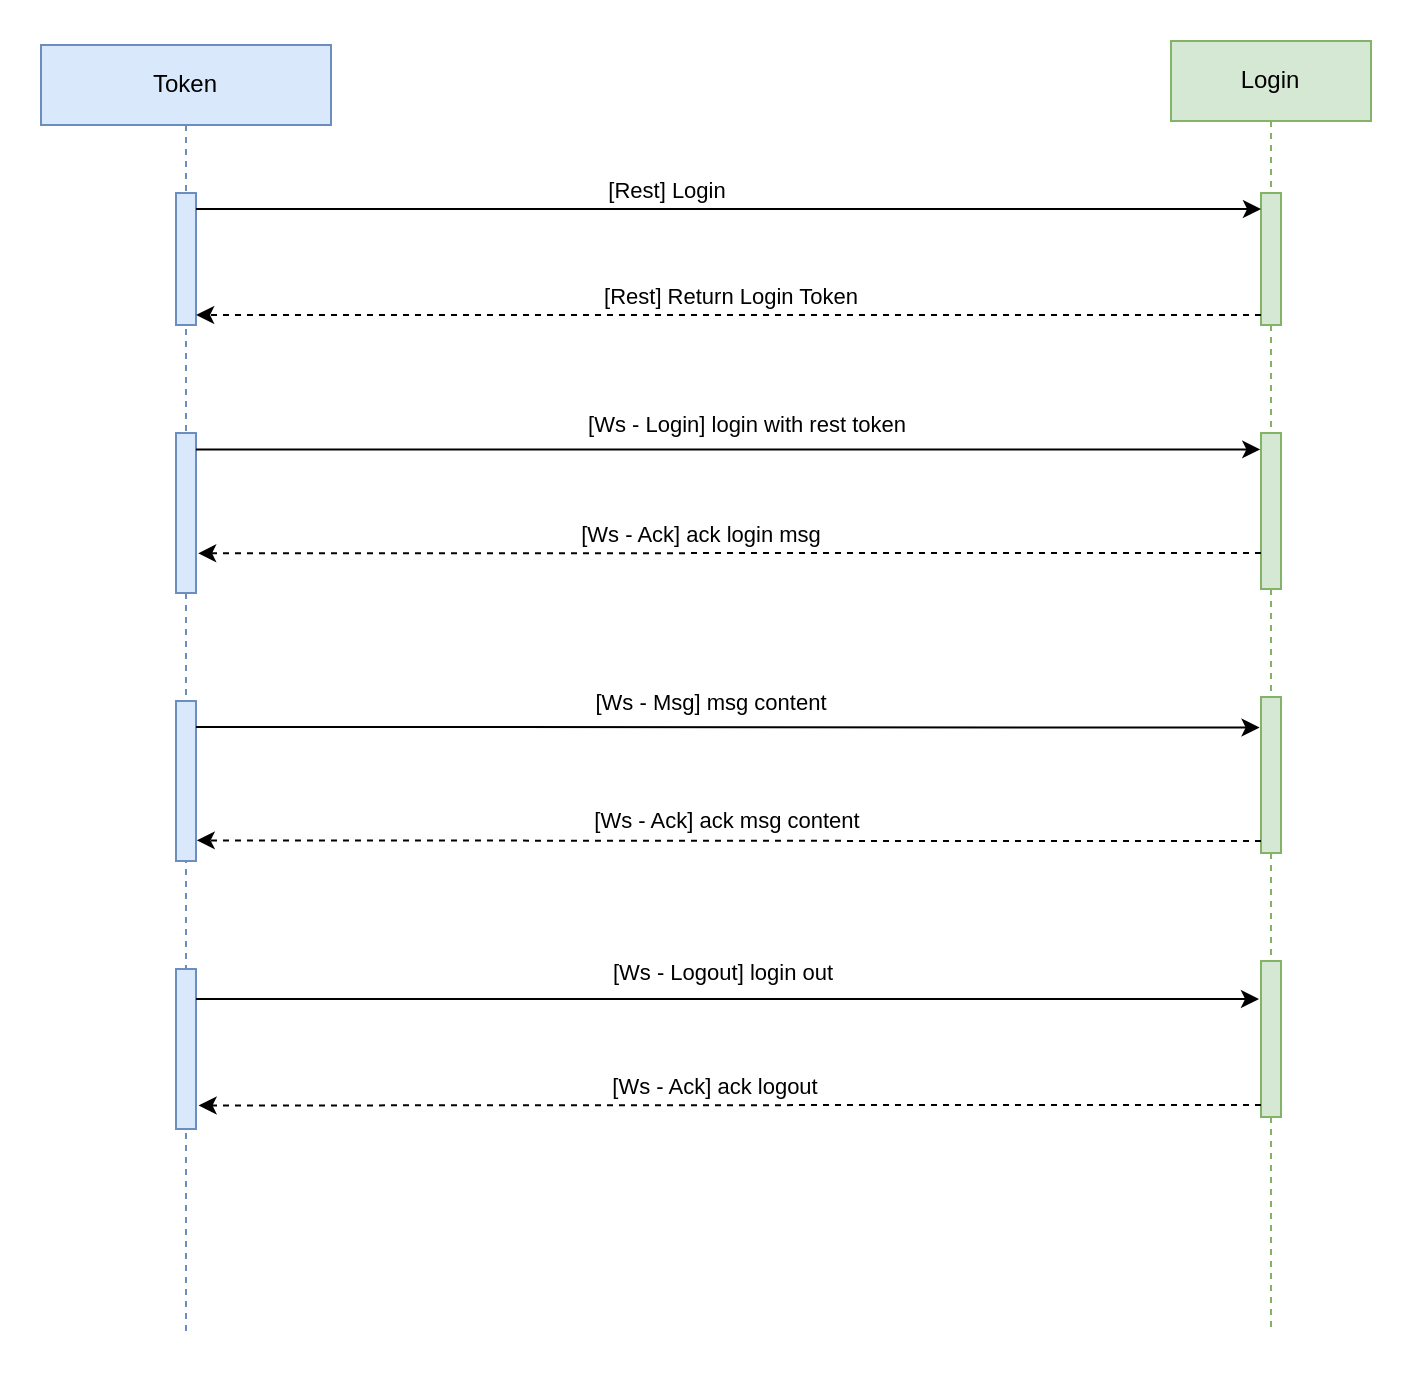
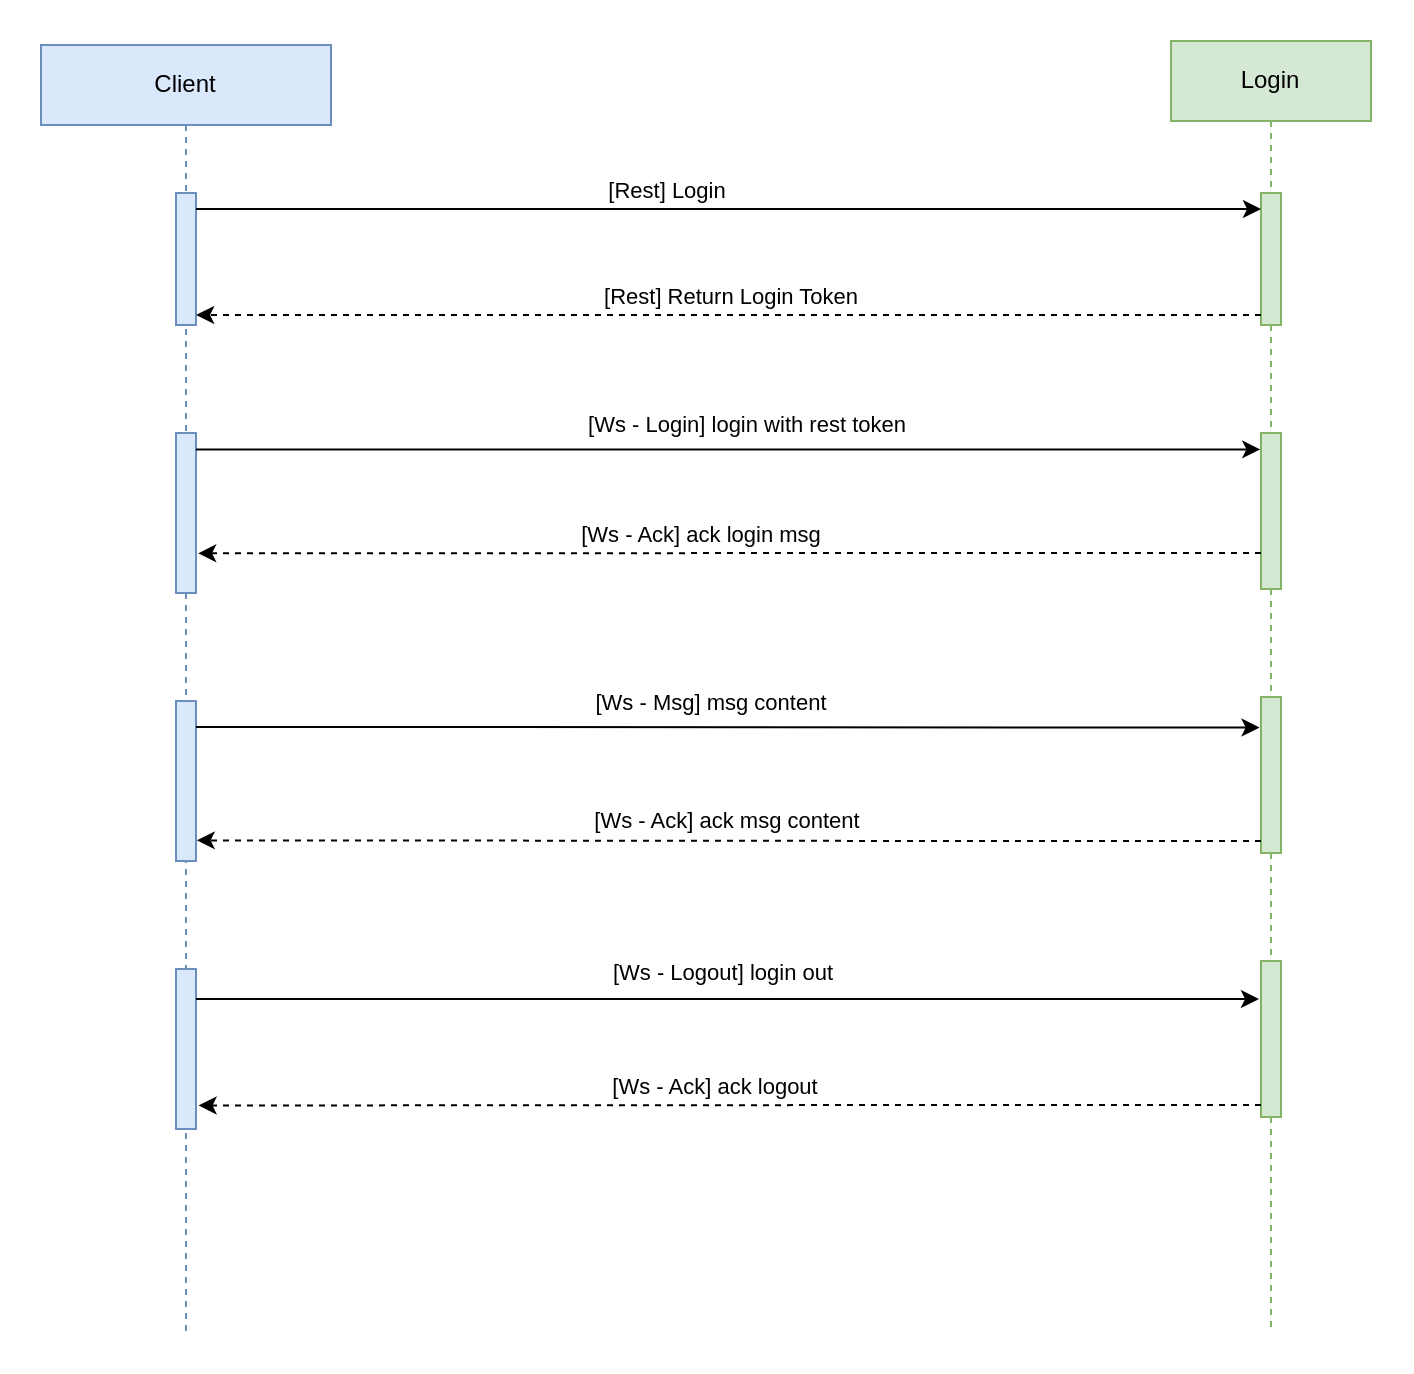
- <mxCell id="2" value="Token" style="shape=umlLifeline;perimeter=lifelinePerimeter;whiteSpace=wrap;html=1;container=1;collapsible=0;recursiveResize=0;outlineConnect=0;fillColor=#dae8fc;strokeColor=#6c8ebf;" vertex="1" parent="1"><mxGeometry x="20" y="22" width="145" height="643" as="geometry" /></mxCell>
+ <mxCell id="2" value="Client" style="shape=umlLifeline;perimeter=lifelinePerimeter;whiteSpace=wrap;html=1;container=1;collapsible=0;recursiveResize=0;outlineConnect=0;fillColor=#dae8fc;strokeColor=#6c8ebf;" vertex="1" parent="1"><mxGeometry x="20" y="22" width="145" height="643" as="geometry" /></mxCell>
